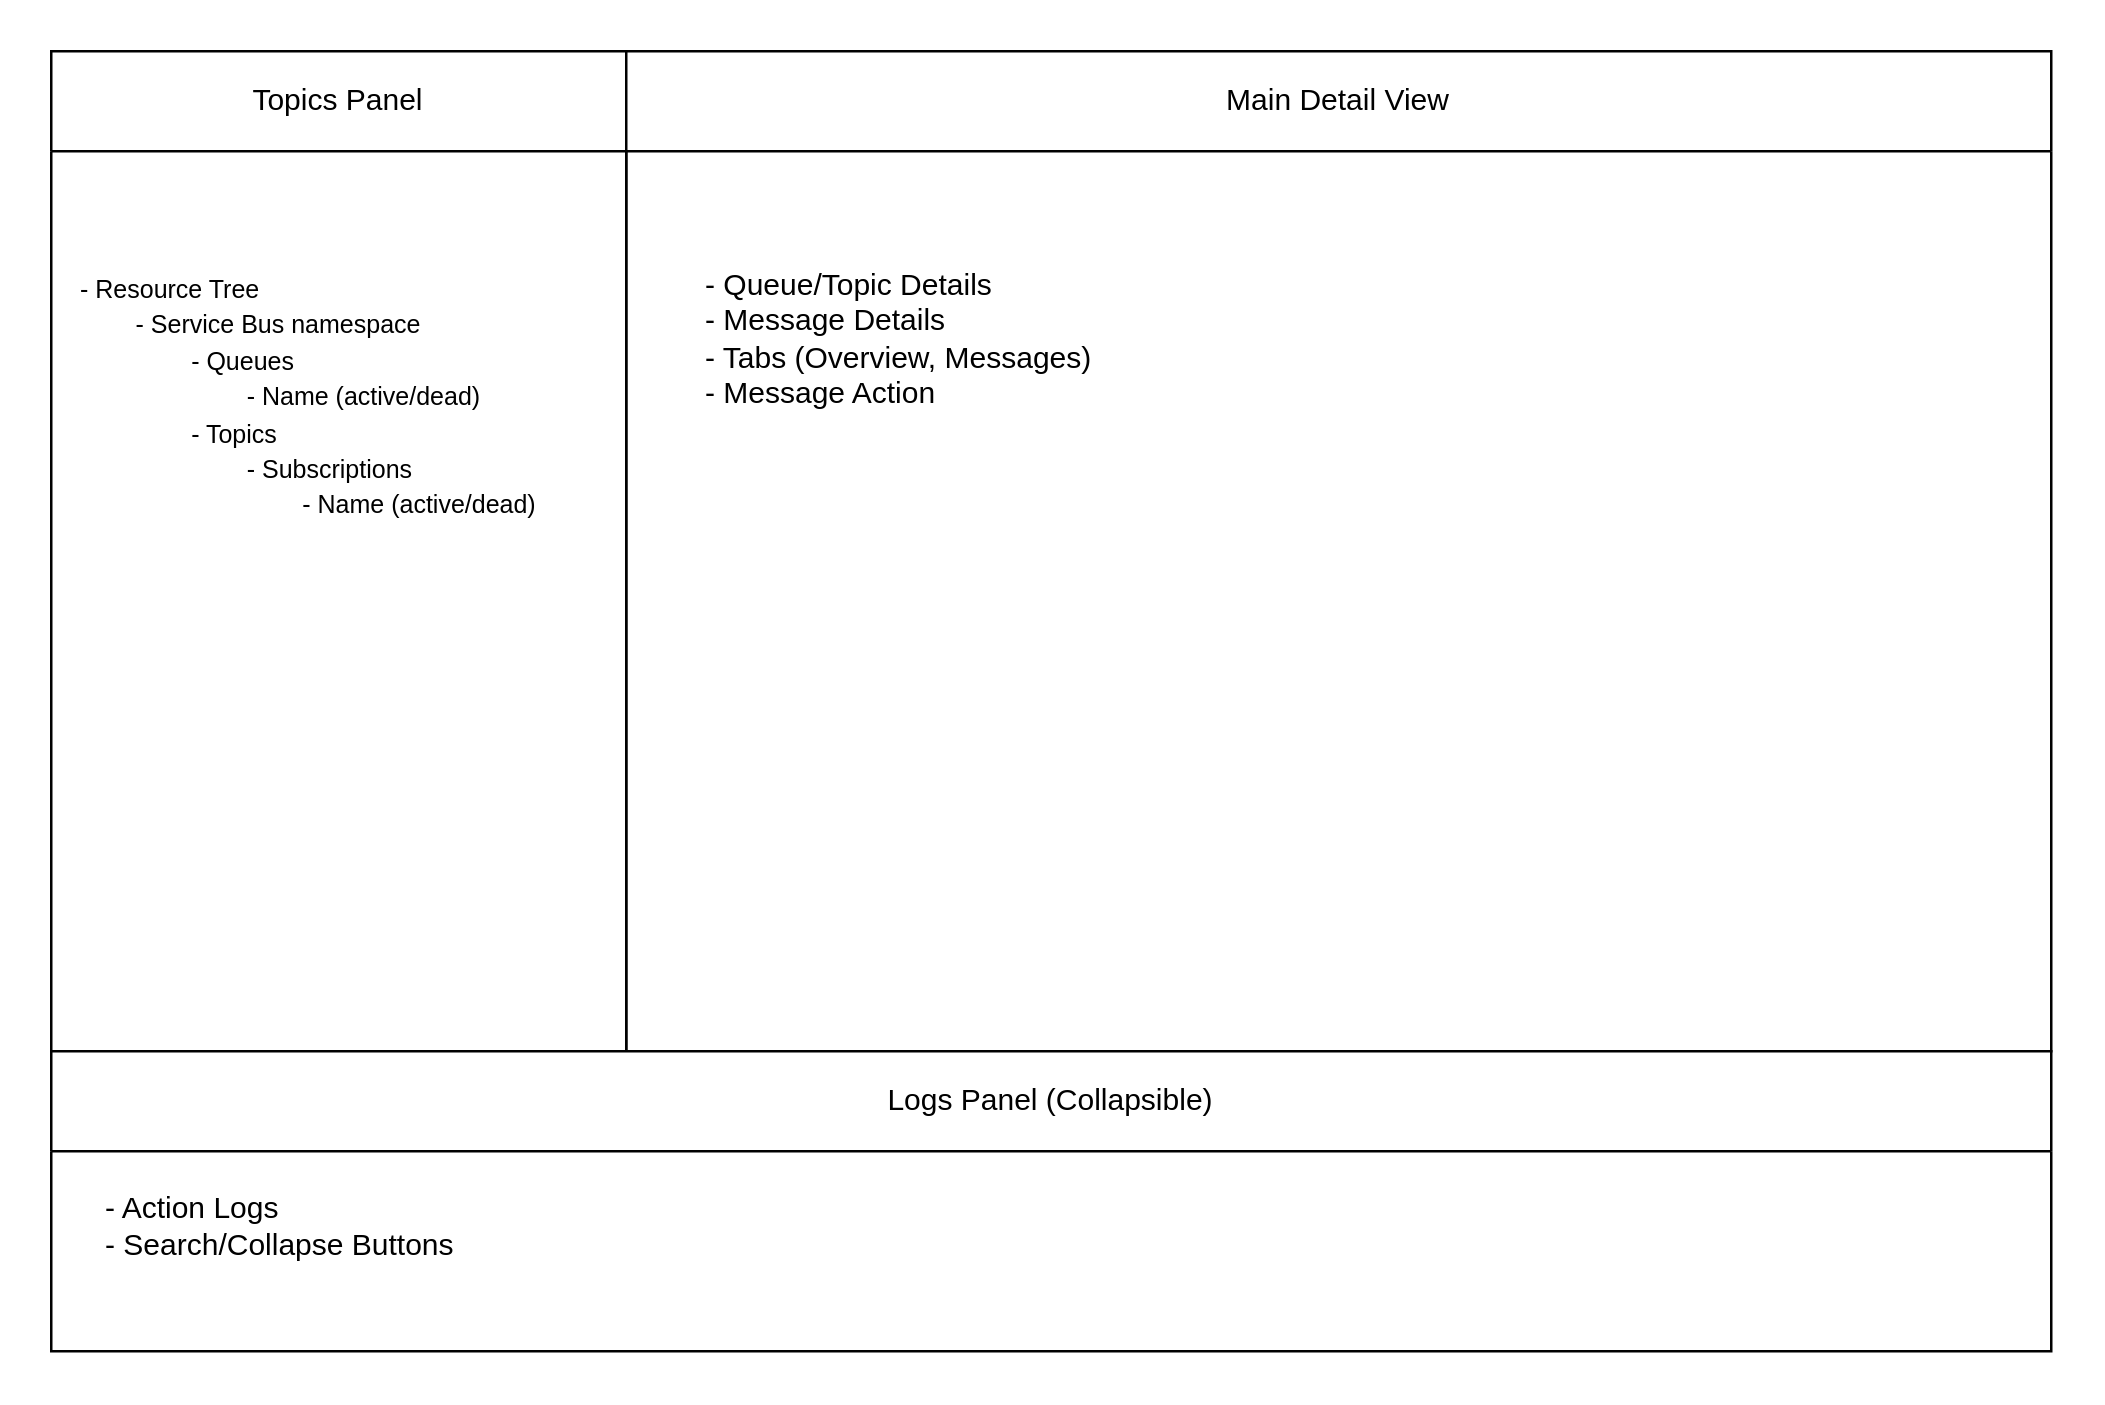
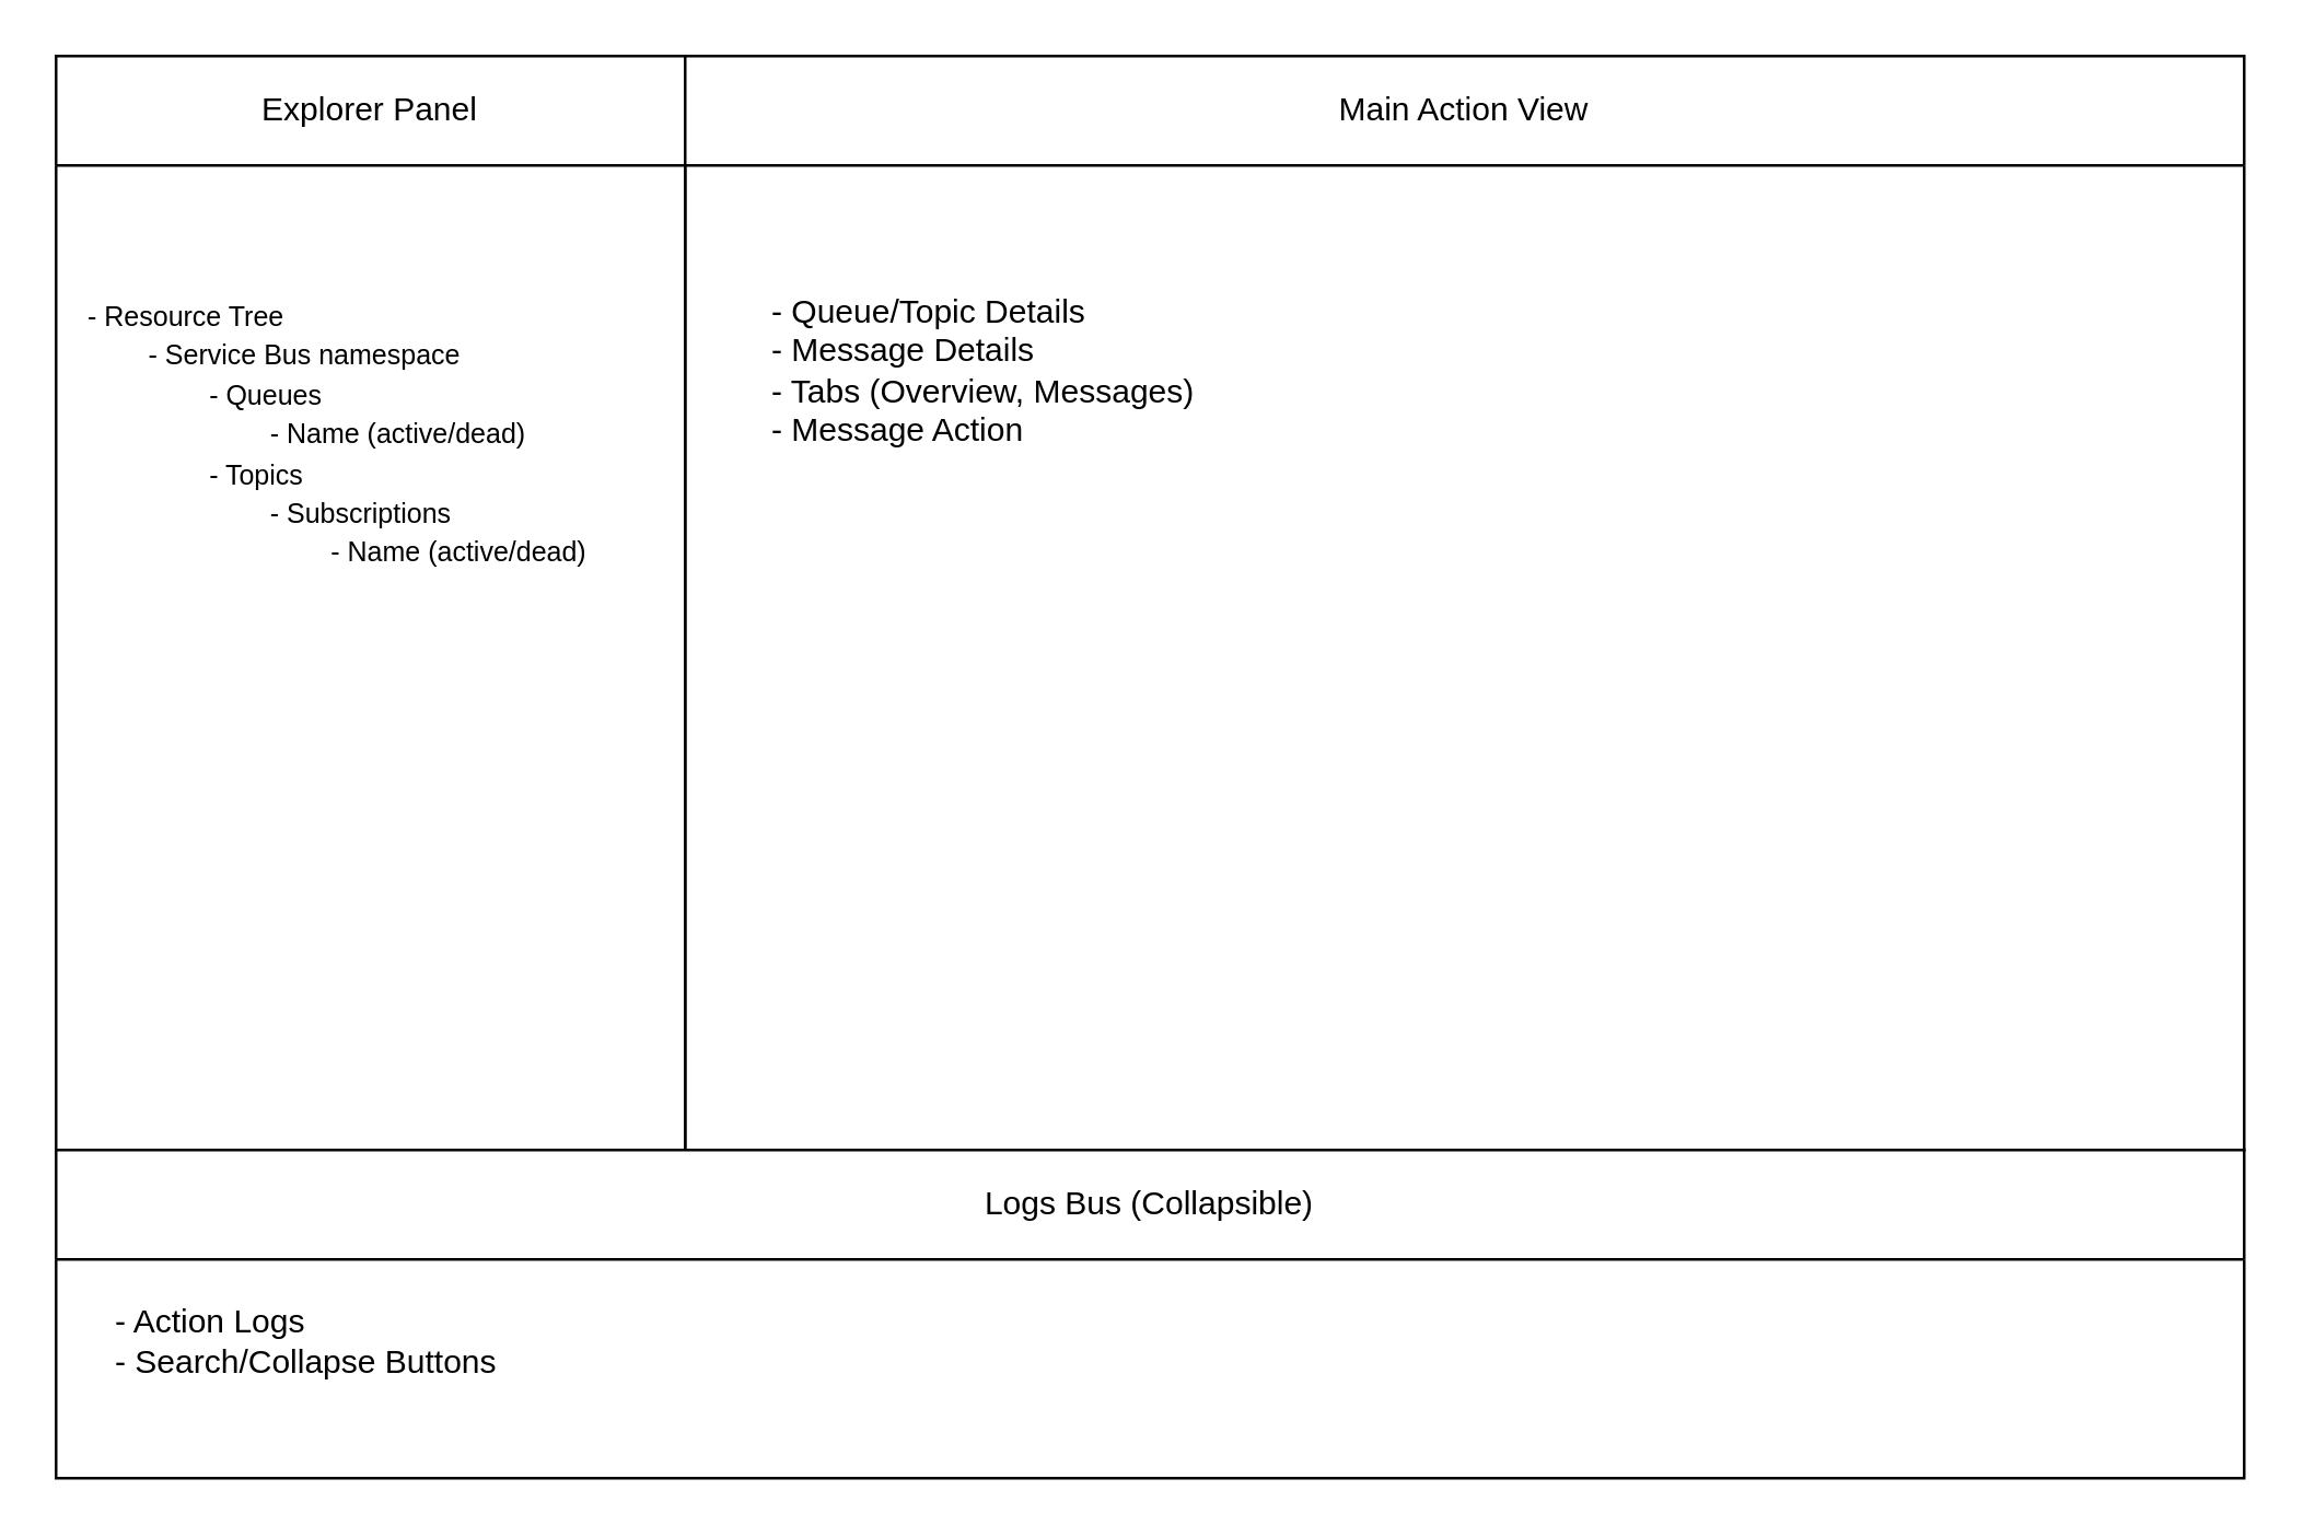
- <mxCell id="2" value="Topics Panel" style="shape=swimlane;whiteSpace=wrap;html=1;" parent="1" vertex="1"><mxGeometry width="230" height="400" as="geometry" x="20" y="20" /></mxCell>
+ <mxCell id="2" value="Explorer Panel" style="shape=swimlane;whiteSpace=wrap;html=1;" parent="1" vertex="1"><mxGeometry width="230" height="400" as="geometry" x="20" y="20" /></mxCell>
- <mxCell id="4" value="Main Detail View" style="shape=swimlane;whiteSpace=wrap;html=1;" parent="1" vertex="1"><mxGeometry x="250" width="570" height="400" as="geometry" y="20"><mxRectangle x="200" width="130" height="30" as="alternateBounds" /></mxGeometry></mxCell>
+ <mxCell id="4" value="Main Action View" style="shape=swimlane;whiteSpace=wrap;html=1;" parent="1" vertex="1"><mxGeometry x="250" width="570" height="400" as="geometry" y="20"><mxRectangle x="200" width="130" height="30" as="alternateBounds" /></mxGeometry></mxCell>
- <mxCell id="7" value="Logs Panel (Collapsible)" style="shape=swimlane;whiteSpace=wrap;html=1;" parent="1" vertex="1"><mxGeometry y="420" width="800" height="120" as="geometry" x="20" /></mxCell>
+ <mxCell id="7" value="Logs Bus (Collapsible)" style="shape=swimlane;whiteSpace=wrap;html=1;" parent="1" vertex="1"><mxGeometry y="420" width="800" height="120" as="geometry" x="20" /></mxCell>
